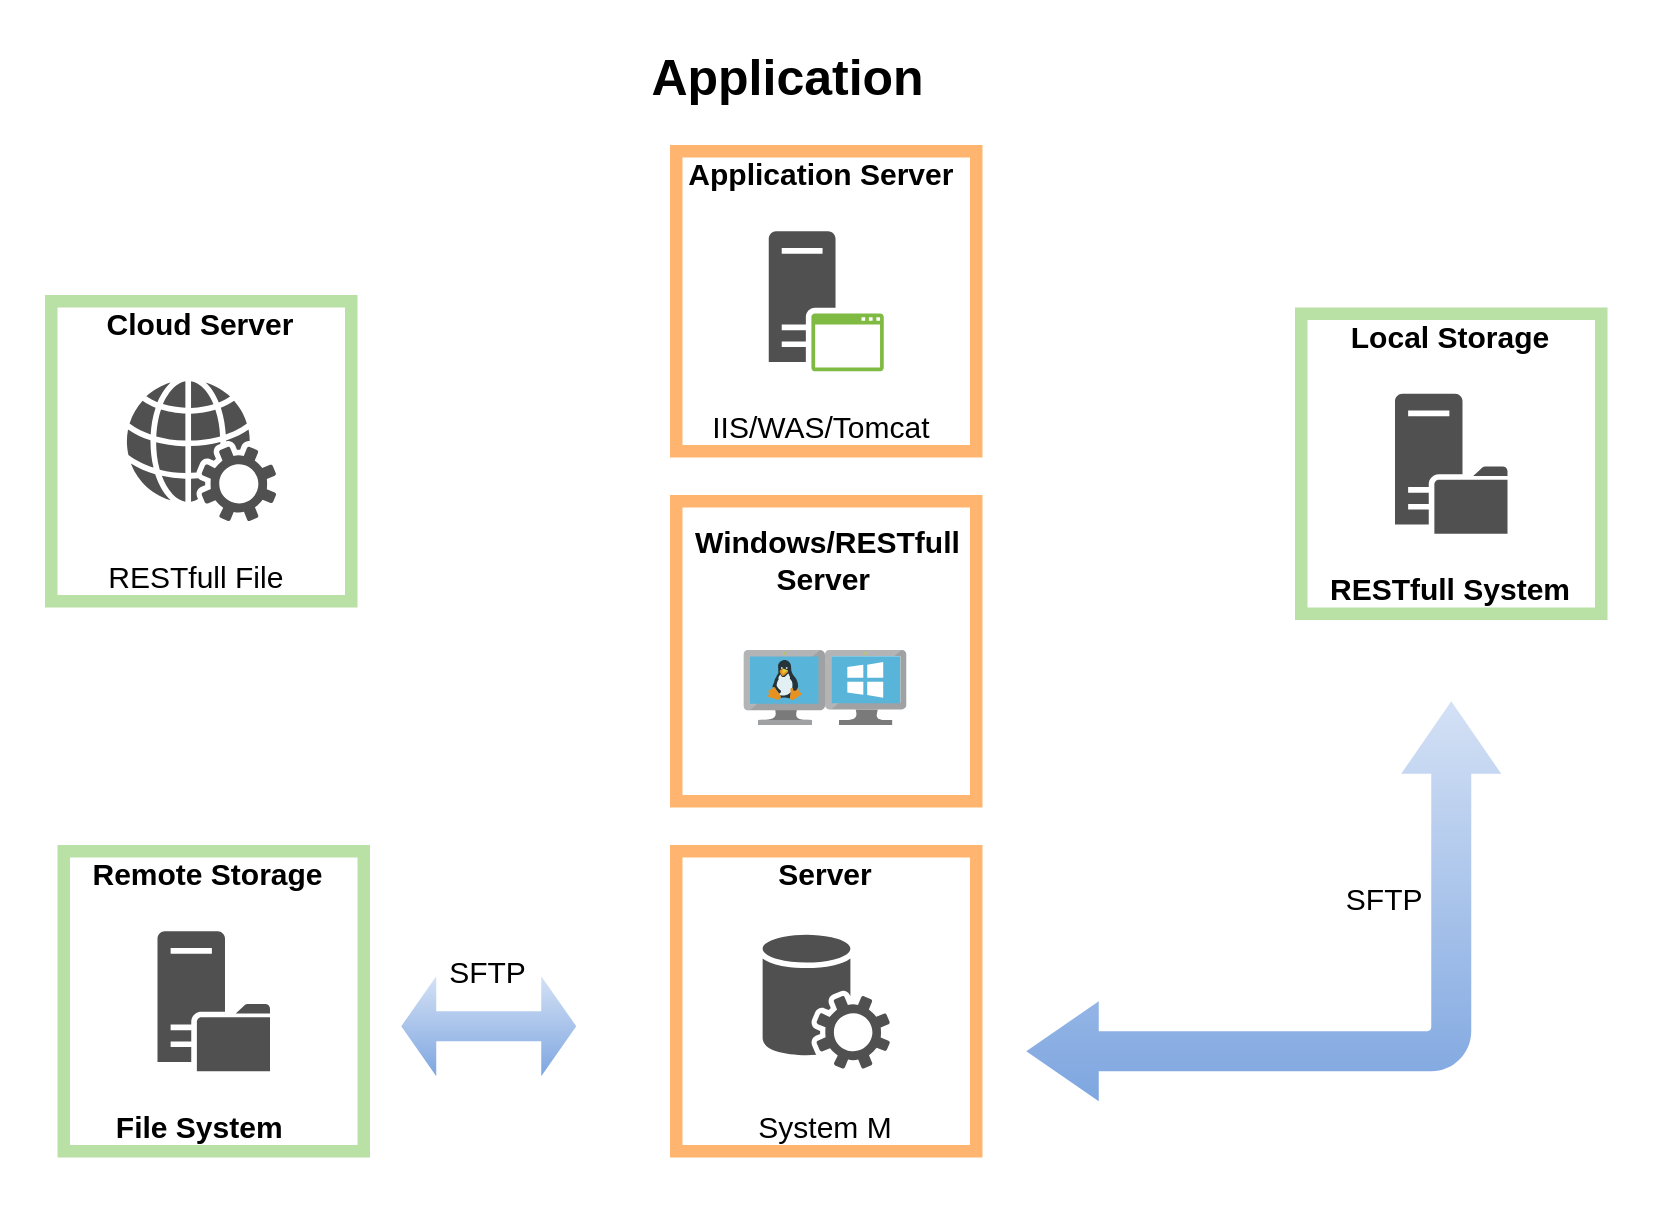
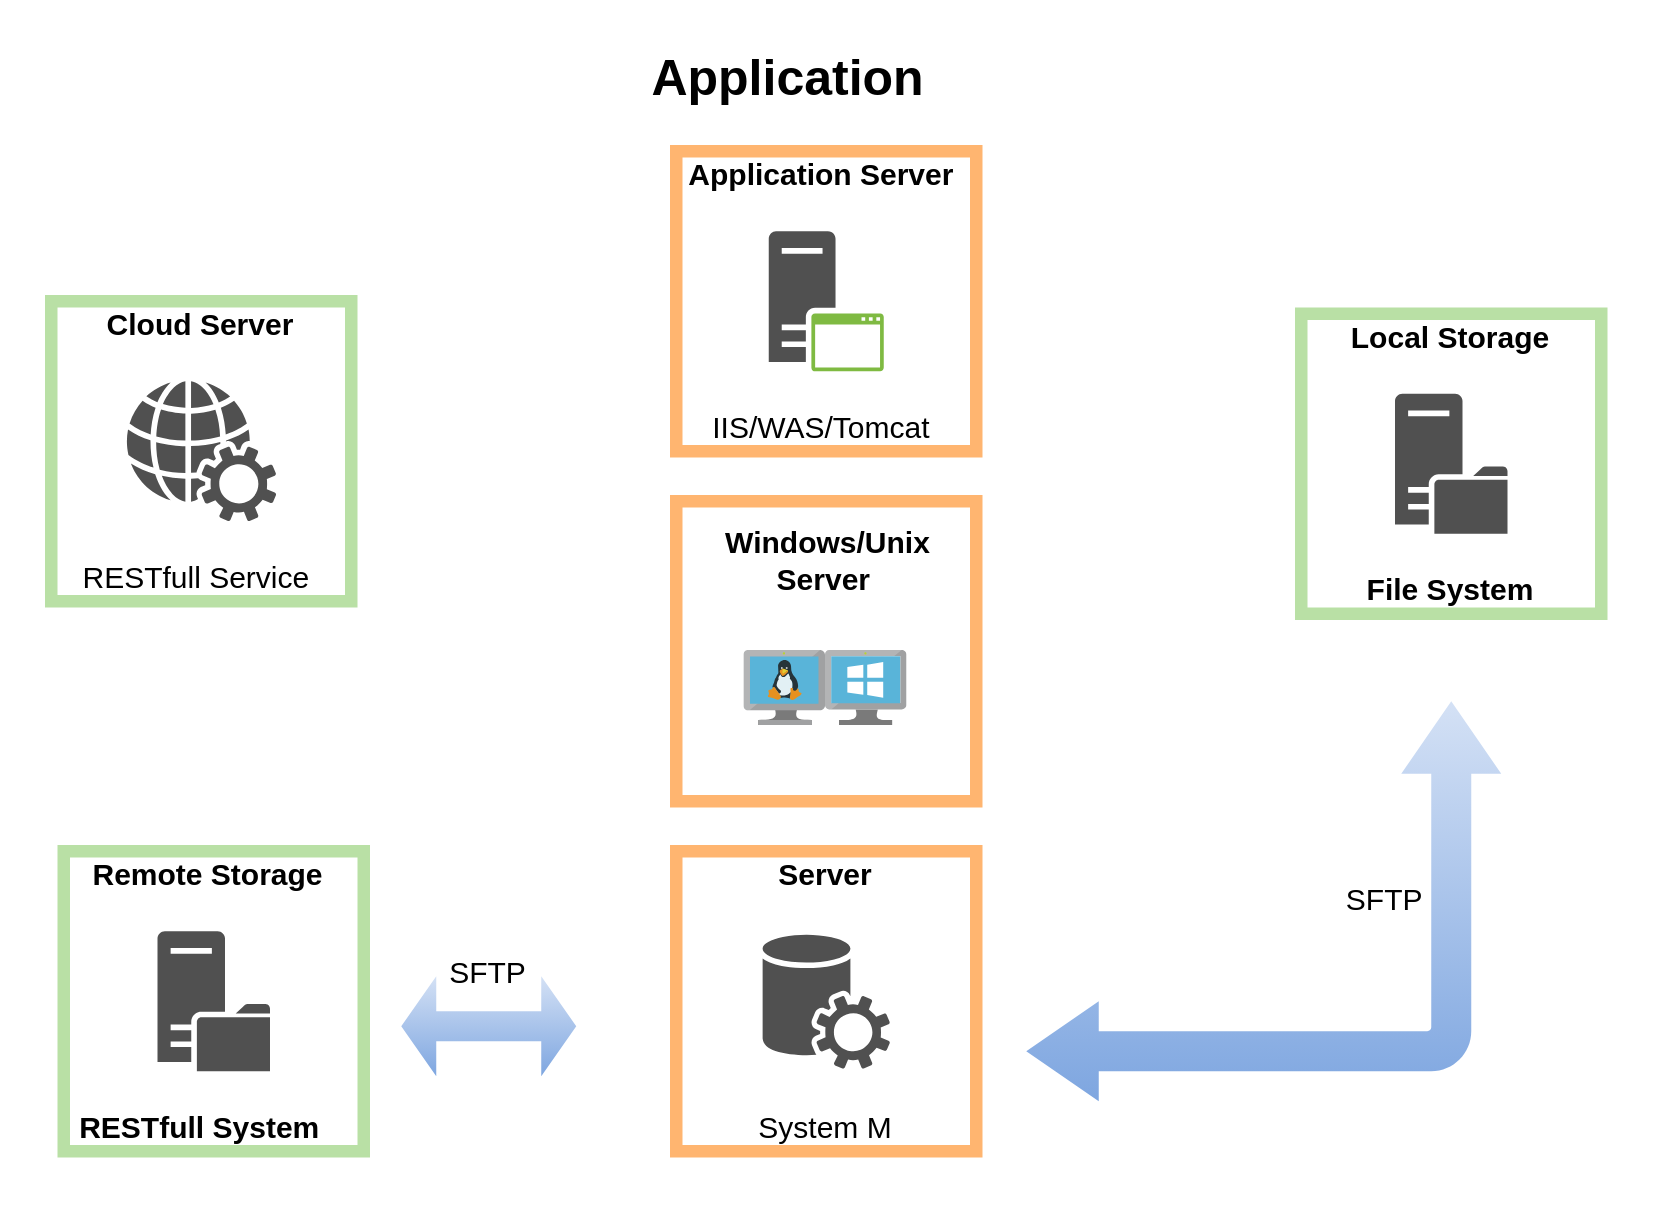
- <mxCell id="13" value="&lt;div&gt;&lt;b&gt;&amp;nbsp;Cloud Server&lt;/b&gt;&lt;span&gt;&amp;nbsp;&lt;/span&gt;&lt;/div&gt;&lt;br&gt;&lt;br&gt;&lt;br&gt;&lt;br&gt;&lt;br&gt;&lt;br&gt;&lt;div&gt;&lt;span&gt;RESTfull File&amp;nbsp;&lt;/span&gt;&lt;/div&gt;" style="whiteSpace=wrap;html=1;aspect=fixed;shadow=0;labelBackgroundColor=none;sketch=0;align=center;fillColor=none;strokeWidth=5;strokeColor=#B9E0A5;" vertex="1" parent="1"><mxGeometry x="20" y="120" width="120" height="120" as="geometry" /></mxCell>
+ <mxCell id="13" value="&lt;div&gt;&lt;b&gt;&amp;nbsp;Cloud Server&lt;/b&gt;&lt;span&gt;&amp;nbsp;&lt;/span&gt;&lt;/div&gt;&lt;br&gt;&lt;br&gt;&lt;br&gt;&lt;br&gt;&lt;br&gt;&lt;br&gt;&lt;div&gt;&lt;span&gt;RESTfull Service&amp;nbsp;&lt;/span&gt;&lt;/div&gt;" style="whiteSpace=wrap;html=1;aspect=fixed;shadow=0;labelBackgroundColor=none;sketch=0;align=center;fillColor=none;strokeWidth=5;strokeColor=#B9E0A5;" vertex="1" parent="1"><mxGeometry x="20" y="120" width="120" height="120" as="geometry" /></mxCell>
- <mxCell id="10" value="&lt;div&gt;&lt;b&gt;&amp;nbsp;Local Storage&lt;/b&gt;&lt;span&gt;&amp;nbsp;&lt;/span&gt;&lt;/div&gt;&lt;br&gt;&lt;br&gt;&lt;br&gt;&lt;br&gt;&lt;br&gt;&lt;br&gt;&lt;div&gt;&lt;span&gt;&lt;b&gt;RESTfull System&lt;/b&gt;&lt;/span&gt;&lt;/div&gt;" style="whiteSpace=wrap;html=1;aspect=fixed;shadow=0;labelBackgroundColor=none;sketch=0;align=center;fillColor=none;strokeWidth=5;strokeColor=#B9E0A5;" vertex="1" parent="1"><mxGeometry x="520" y="125" width="120" height="120" as="geometry" /></mxCell>
+ <mxCell id="10" value="&lt;div&gt;&lt;b&gt;&amp;nbsp;Local Storage&lt;/b&gt;&lt;span&gt;&amp;nbsp;&lt;/span&gt;&lt;/div&gt;&lt;br&gt;&lt;br&gt;&lt;br&gt;&lt;br&gt;&lt;br&gt;&lt;br&gt;&lt;div&gt;&lt;span&gt;&lt;b&gt;File System&lt;/b&gt;&lt;/span&gt;&lt;/div&gt;" style="whiteSpace=wrap;html=1;aspect=fixed;shadow=0;labelBackgroundColor=none;sketch=0;align=center;fillColor=none;strokeWidth=5;strokeColor=#B9E0A5;" vertex="1" parent="1"><mxGeometry x="520" y="125" width="120" height="120" as="geometry" /></mxCell>
- <mxCell id="11" value="&lt;div style=&quot;text-align: center&quot;&gt;&lt;b&gt;Windows/RESTfull Server&lt;/b&gt;&lt;span&gt;&amp;nbsp;&lt;/span&gt;&lt;br&gt;&lt;/div&gt;&lt;div style=&quot;text-align: center&quot;&gt;&lt;span&gt;&lt;br&gt;&lt;/span&gt;&lt;/div&gt;&lt;div style=&quot;text-align: center&quot;&gt;&lt;span&gt;&lt;br&gt;&lt;/span&gt;&lt;/div&gt;&lt;br&gt;&lt;br&gt;&lt;br&gt;" style="whiteSpace=wrap;html=1;aspect=fixed;shadow=0;labelBackgroundColor=none;sketch=0;align=left;fillColor=none;strokeColor=#FFB570;strokeWidth=5;" vertex="1" parent="1"><mxGeometry x="270" y="200" width="120" height="120" as="geometry" /></mxCell>
+ <mxCell id="11" value="&lt;div style=&quot;text-align: center&quot;&gt;&lt;b&gt;Windows/Unix Server&lt;/b&gt;&lt;span&gt;&amp;nbsp;&lt;/span&gt;&lt;br&gt;&lt;/div&gt;&lt;div style=&quot;text-align: center&quot;&gt;&lt;span&gt;&lt;br&gt;&lt;/span&gt;&lt;/div&gt;&lt;div style=&quot;text-align: center&quot;&gt;&lt;span&gt;&lt;br&gt;&lt;/span&gt;&lt;/div&gt;&lt;br&gt;&lt;br&gt;&lt;br&gt;" style="whiteSpace=wrap;html=1;aspect=fixed;shadow=0;labelBackgroundColor=none;sketch=0;align=left;fillColor=none;strokeColor=#FFB570;strokeWidth=5;" vertex="1" parent="1"><mxGeometry x="270" y="200" width="120" height="120" as="geometry" /></mxCell>
- <mxCell id="14" value="&lt;div style=&quot;text-align: center&quot;&gt;&lt;b&gt;&amp;nbsp; &amp;nbsp;Remote Storage&lt;/b&gt;&lt;span&gt;&amp;nbsp;&lt;/span&gt;&lt;/div&gt;&lt;br&gt;&lt;br&gt;&lt;br&gt;&lt;br&gt;&lt;br&gt;&lt;br&gt;&lt;div style=&quot;text-align: center&quot;&gt;&lt;span&gt;&lt;b&gt;File System&lt;/b&gt;&lt;/span&gt;&lt;/div&gt;" style="whiteSpace=wrap;html=1;aspect=fixed;shadow=0;labelBackgroundColor=none;sketch=0;align=left;fillColor=none;strokeWidth=5;strokeColor=#B9E0A5;" vertex="1" parent="1"><mxGeometry x="25" y="340" width="120" height="120" as="geometry" /></mxCell>
+ <mxCell id="14" value="&lt;div style=&quot;text-align: center&quot;&gt;&lt;b&gt;&amp;nbsp; &amp;nbsp;Remote Storage&lt;/b&gt;&lt;span&gt;&amp;nbsp;&lt;/span&gt;&lt;/div&gt;&lt;br&gt;&lt;br&gt;&lt;br&gt;&lt;br&gt;&lt;br&gt;&lt;br&gt;&lt;div style=&quot;text-align: center&quot;&gt;&lt;span&gt;&lt;b&gt;RESTfull System&lt;/b&gt;&lt;/span&gt;&lt;/div&gt;" style="whiteSpace=wrap;html=1;aspect=fixed;shadow=0;labelBackgroundColor=none;sketch=0;align=left;fillColor=none;strokeWidth=5;strokeColor=#B9E0A5;" vertex="1" parent="1"><mxGeometry x="25" y="340" width="120" height="120" as="geometry" /></mxCell>
